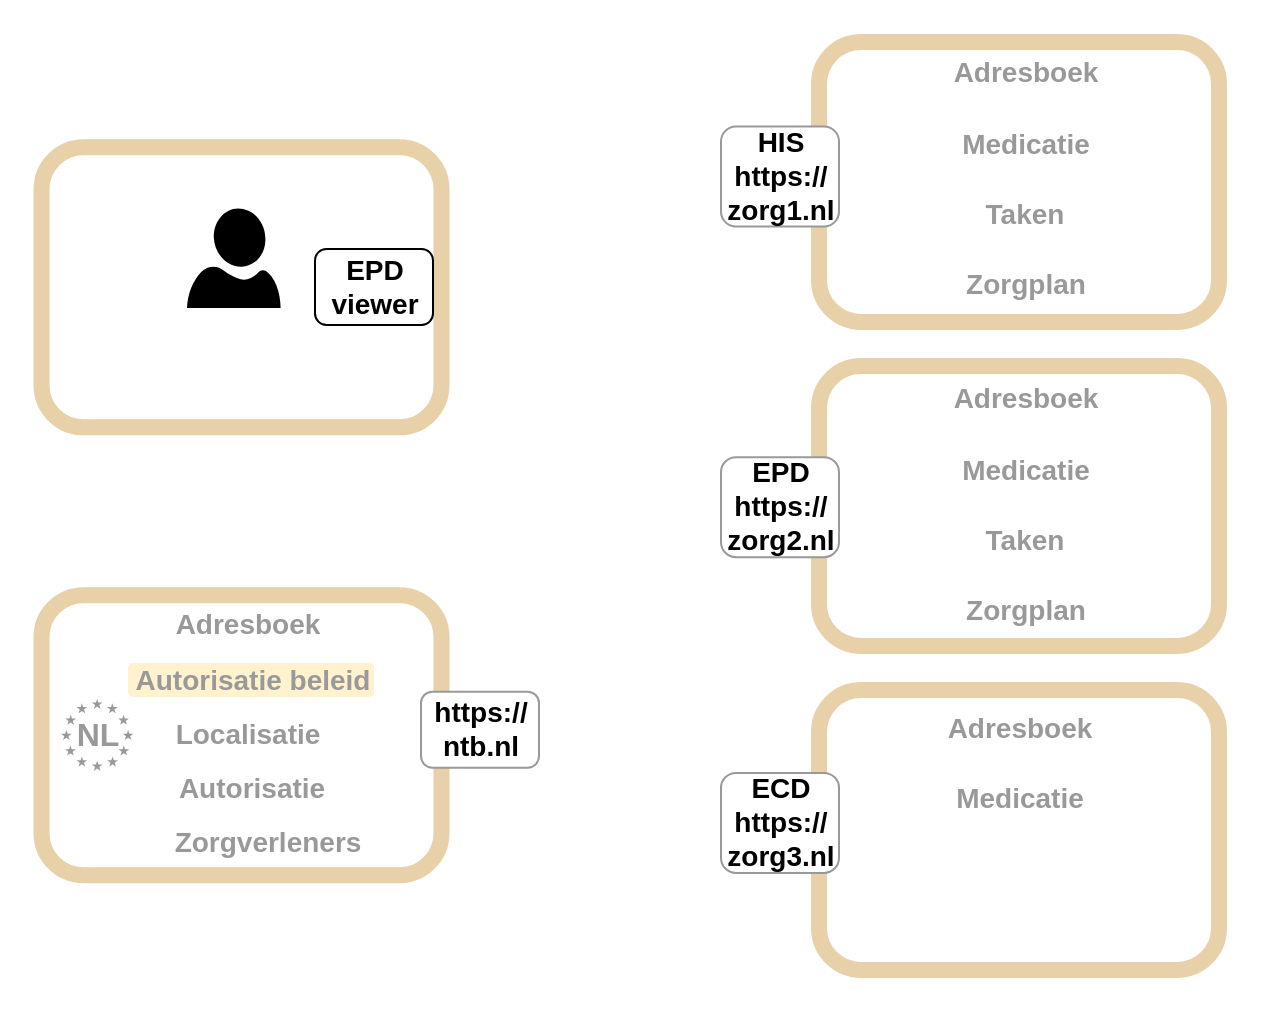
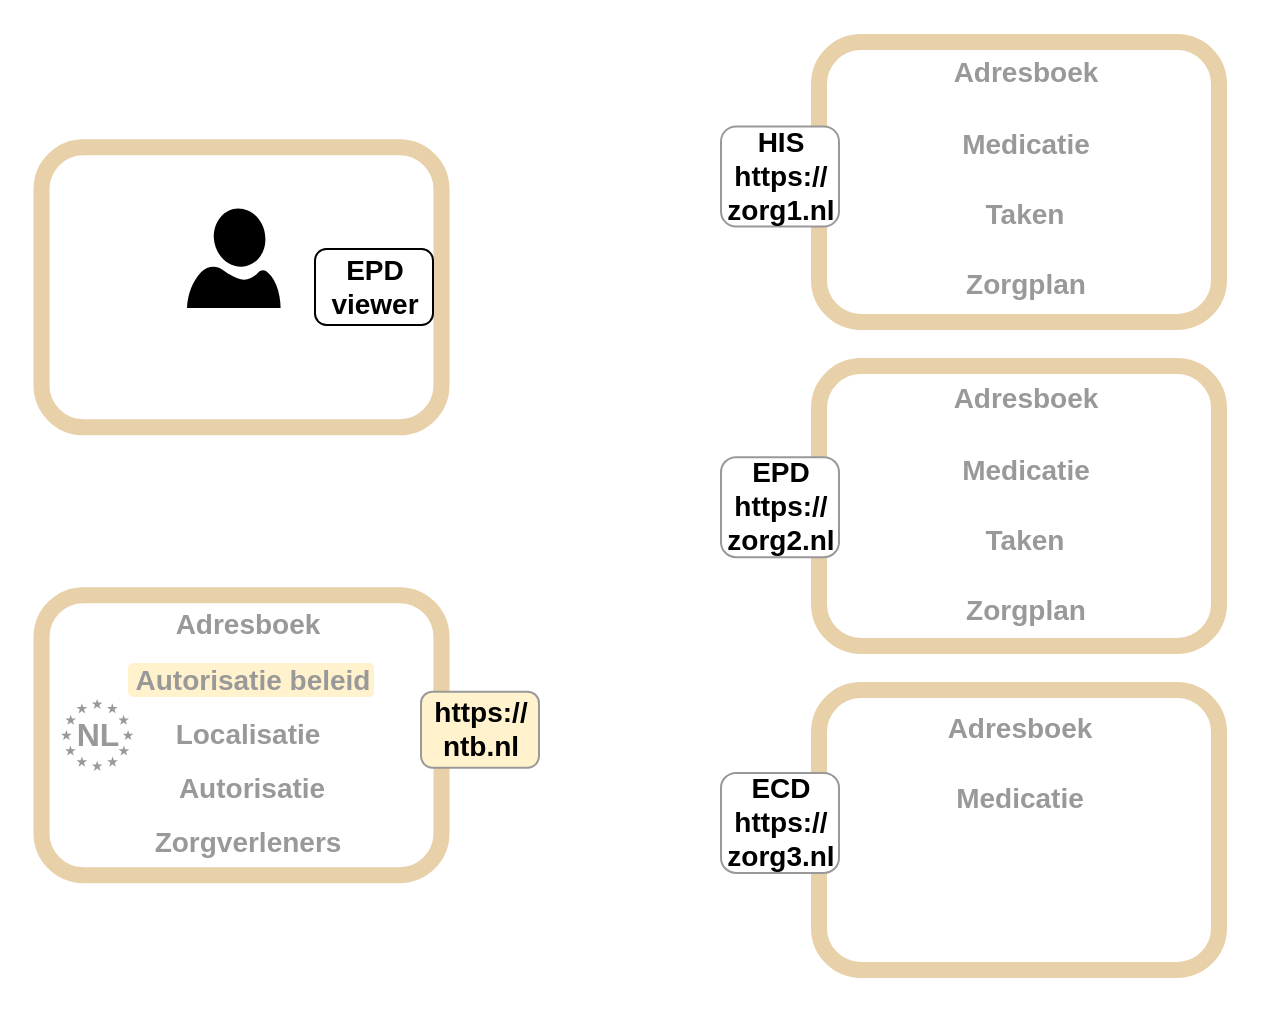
- <mxCell id="14" value="https://&lt;div&gt;ntb.nl&lt;/div&gt;" style="rounded=1;whiteSpace=wrap;html=1;align=center;verticalAlign=middle;spacingTop=0;spacing=1;spacingLeft=2;fontSize=14;fontStyle=1;flipV=0;flipH=0;rotation=0;strokeColor=#999999;fontColor=#000000;" vertex="1" parent="1"><mxGeometry x="210" y="345.37" width="59" height="38" as="geometry" /></mxCell>
+ <mxCell id="14" value="https://&lt;div&gt;ntb.nl&lt;/div&gt;" style="rounded=1;whiteSpace=wrap;html=1;align=center;verticalAlign=middle;spacingTop=0;spacing=1;spacingLeft=2;fontSize=14;fontStyle=1;flipV=0;flipH=0;rotation=0;strokeColor=#999999;fontColor=#000000;fillColor=#fff2cc;" vertex="1" parent="1"><mxGeometry x="210" y="345.37" width="59" height="38" as="geometry" /></mxCell>
- <mxCell id="16" value="Zorgverleners" style="rounded=1;whiteSpace=wrap;html=1;align=center;verticalAlign=middle;spacingTop=0;spacing=1;spacingLeft=2;fontSize=14;fontStyle=1;fillColor=#FFFFFF;strokeColor=none;flipV=0;flipH=0;fontColor=#999999;" vertex="1" parent="1"><mxGeometry x="80" y="412" width="106" height="17" as="geometry" /></mxCell>
+ <mxCell id="16" value="Zorgverleners" style="rounded=1;whiteSpace=wrap;html=1;align=center;verticalAlign=middle;spacingTop=0;spacing=1;spacingLeft=2;fontSize=14;fontStyle=1;fillColor=#FFFFFF;strokeColor=none;flipV=0;flipH=0;fontColor=#999999;" vertex="1" parent="1"><mxGeometry x="70" y="412" width="106" height="17" as="geometry" /></mxCell>
